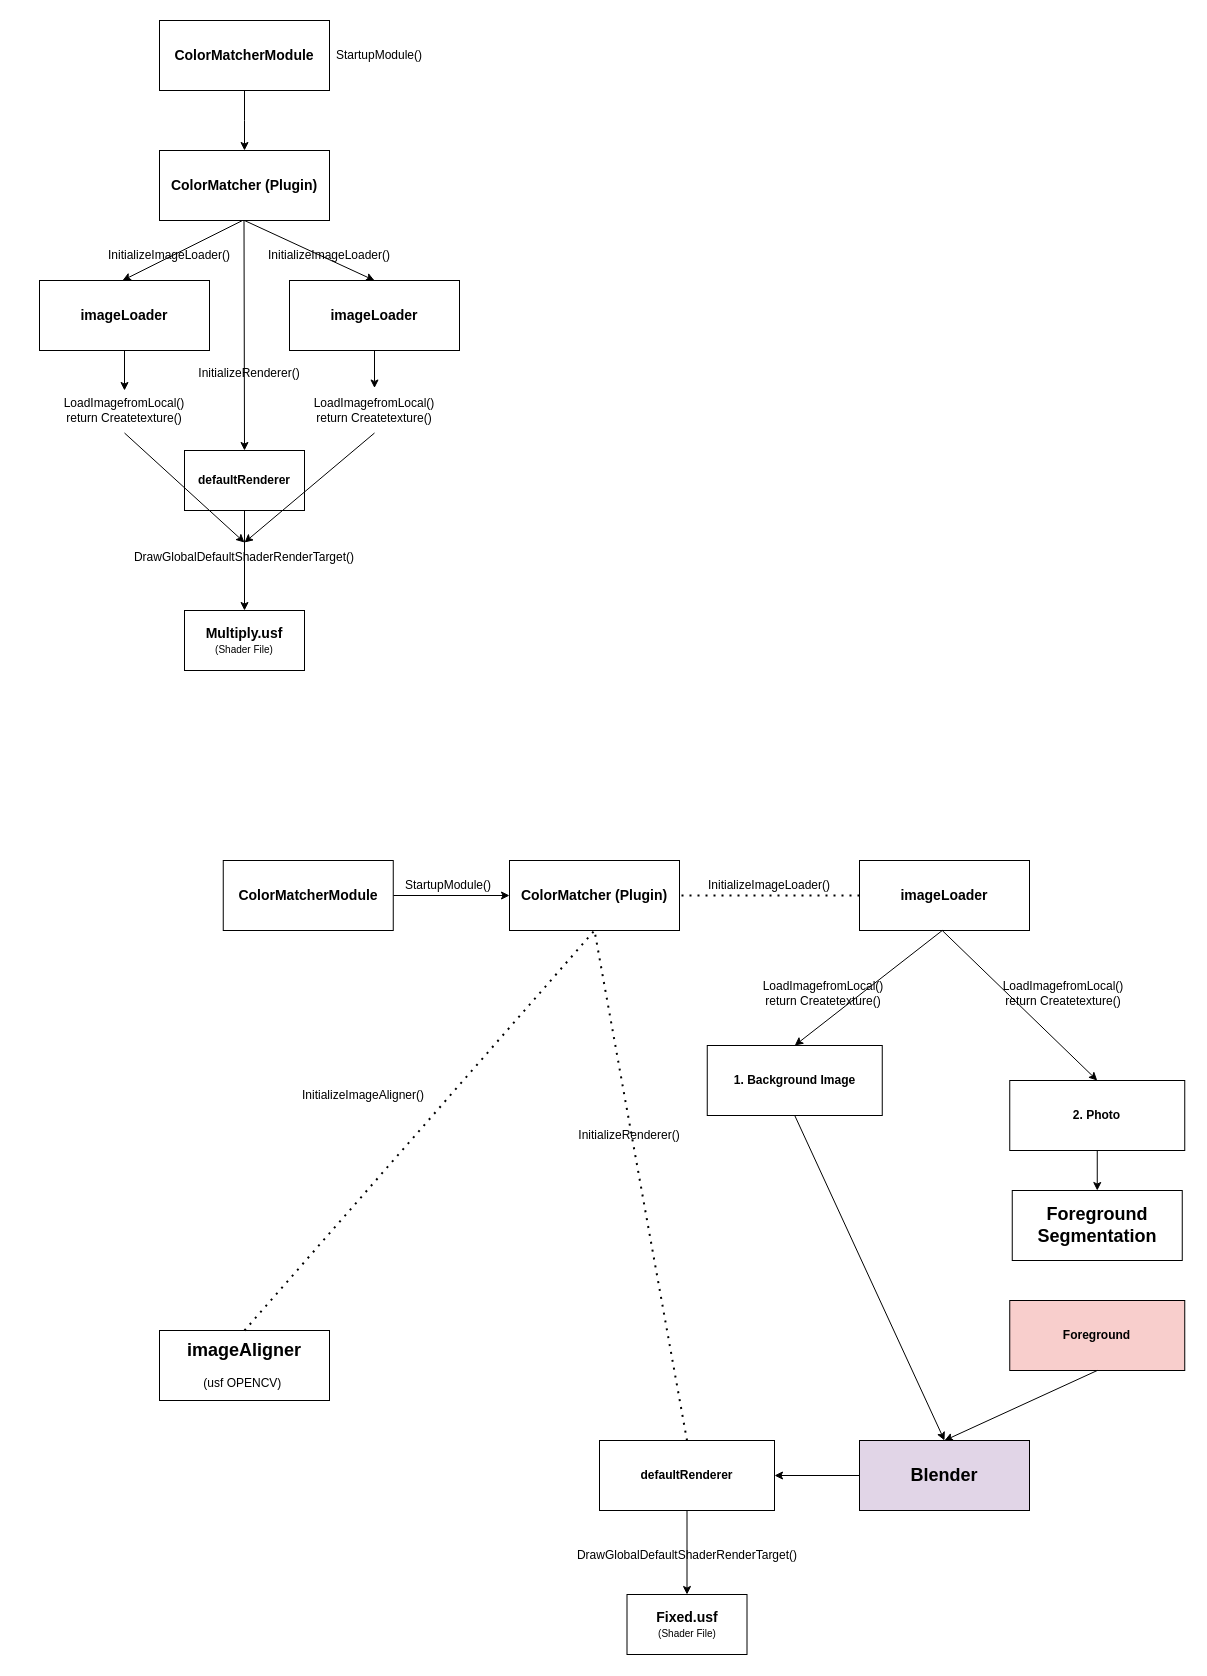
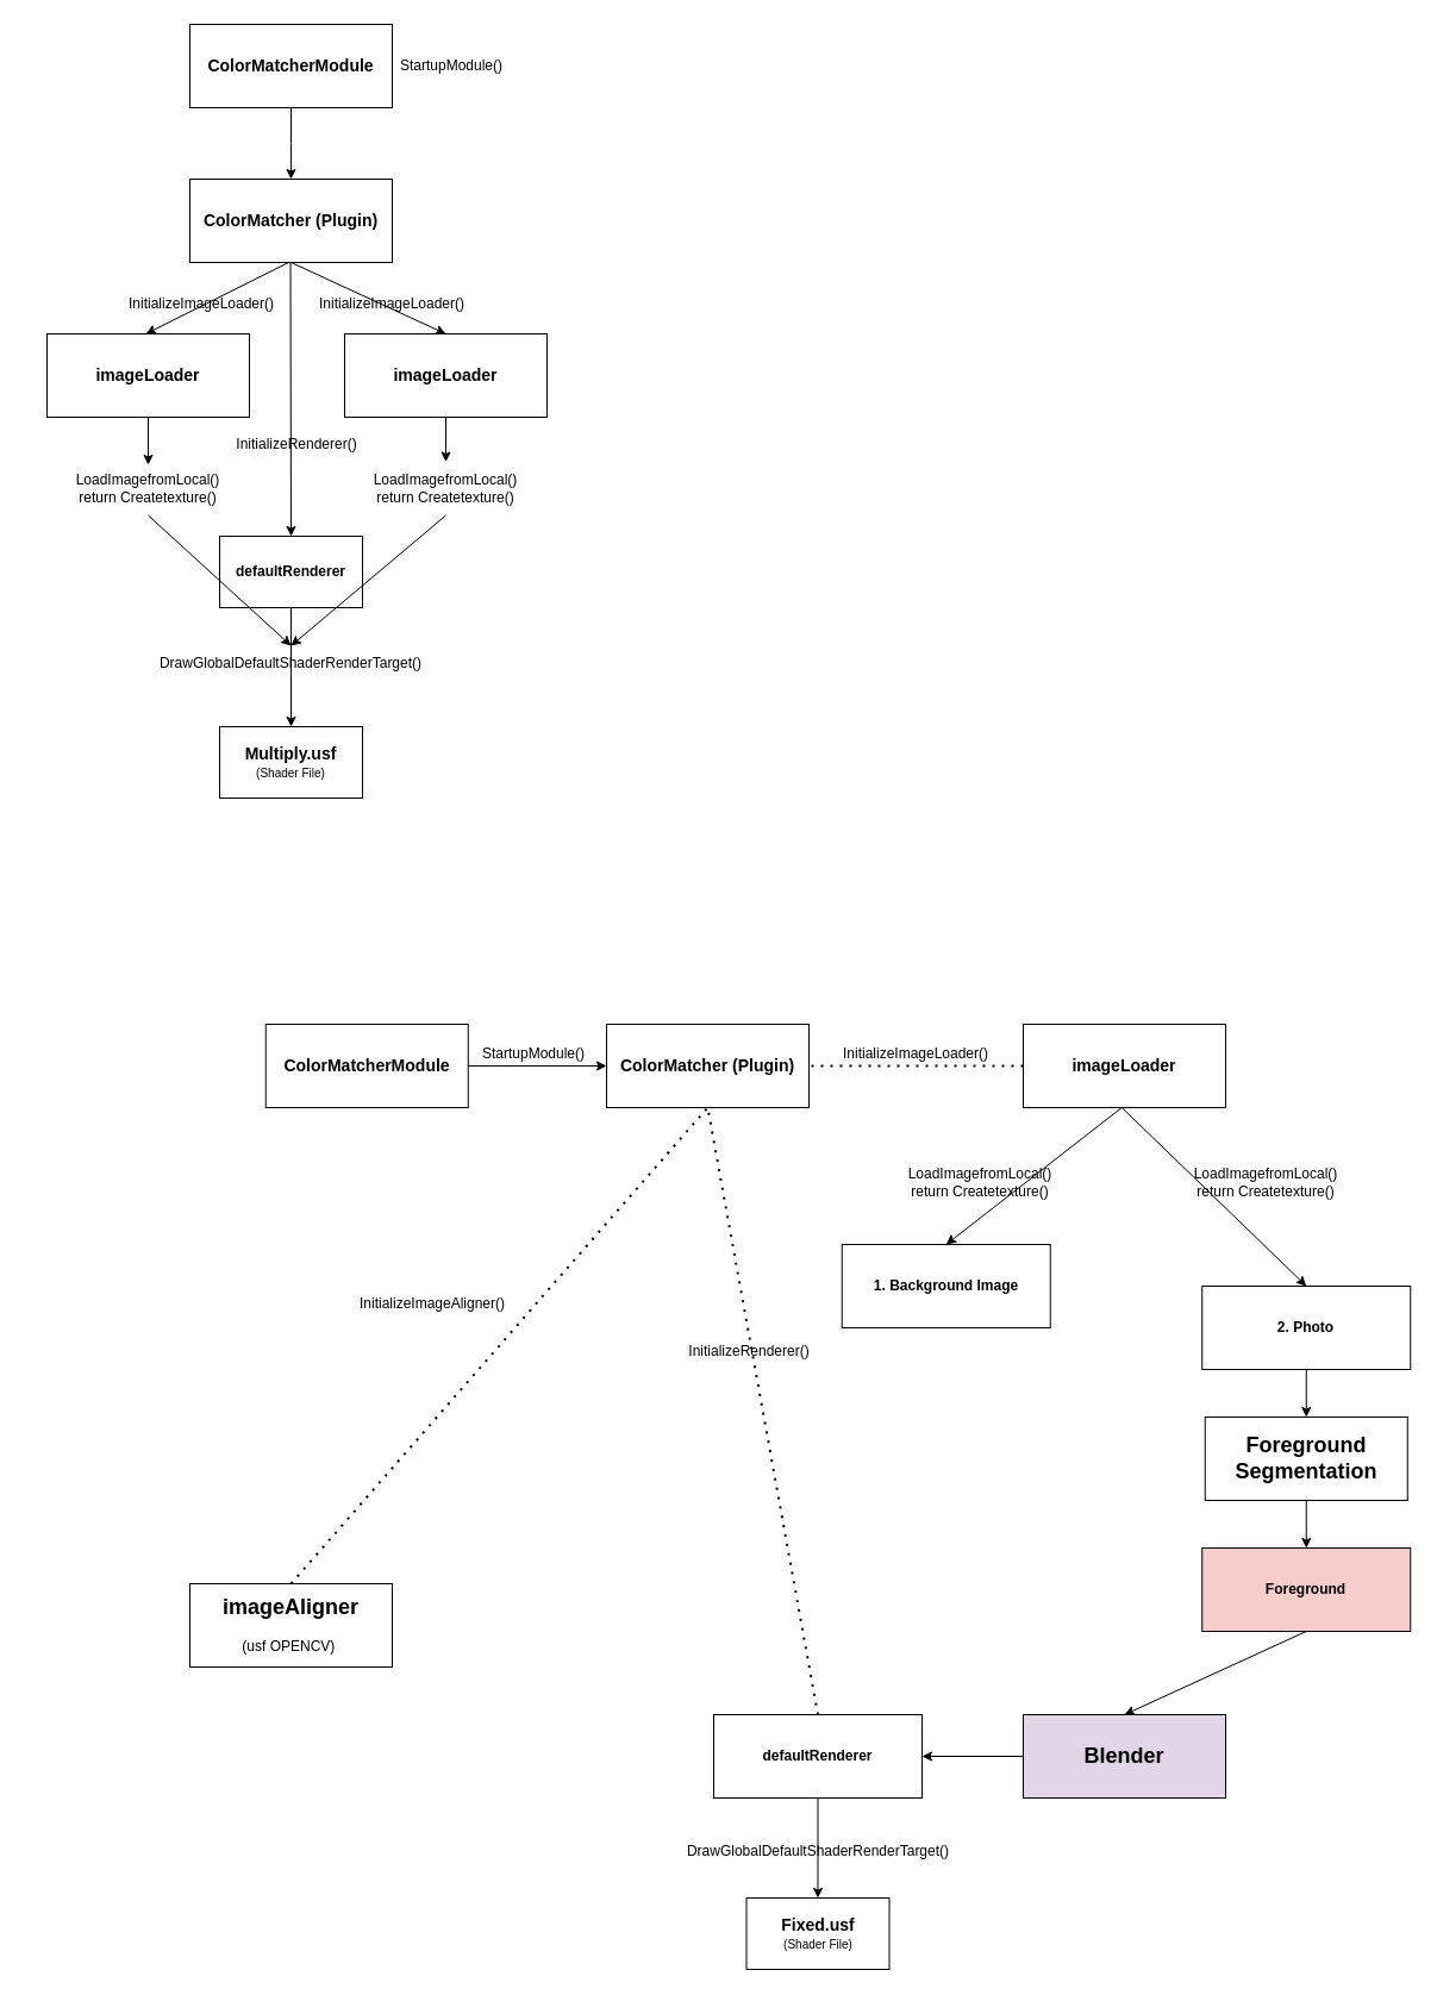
- <mxCell id="48" value="" style="endArrow=classic;html=1;rounded=0;exitX=0.5;exitY=1;exitDx=0;exitDy=0;entryX=0.5;entryY=0;entryDx=0;entryDy=0;" edge="1" parent="1" source="41" target="47"><mxGeometry width="50" height="50" relative="1" as="geometry"><mxPoint x="951.75" y="940" as="sourcePoint" /><mxPoint x="941.75" y="1450" as="targetPoint" /></mxGeometry></mxCell>
+ <mxCell id="46" value="" style="endArrow=classic;html=1;rounded=0;exitX=0.5;exitY=1;exitDx=0;exitDy=0;entryX=0.5;entryY=0;entryDx=0;entryDy=0;" edge="1" parent="1" source="43" target="45"><mxGeometry width="50" height="50" relative="1" as="geometry"><mxPoint x="1106.75" y="1160" as="sourcePoint" /><mxPoint x="1106.75" y="1200" as="targetPoint" /></mxGeometry></mxCell>
